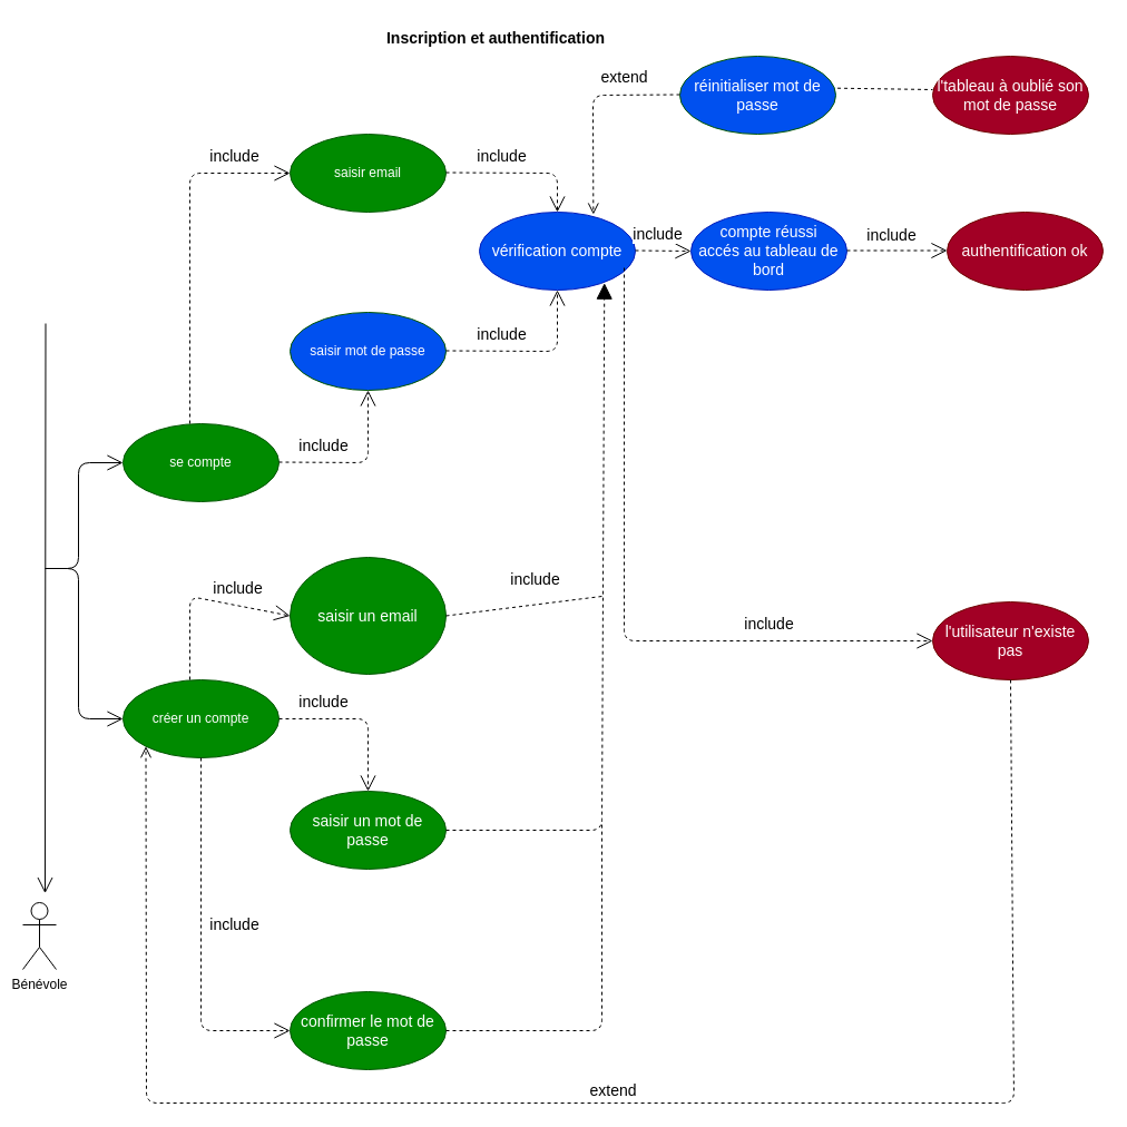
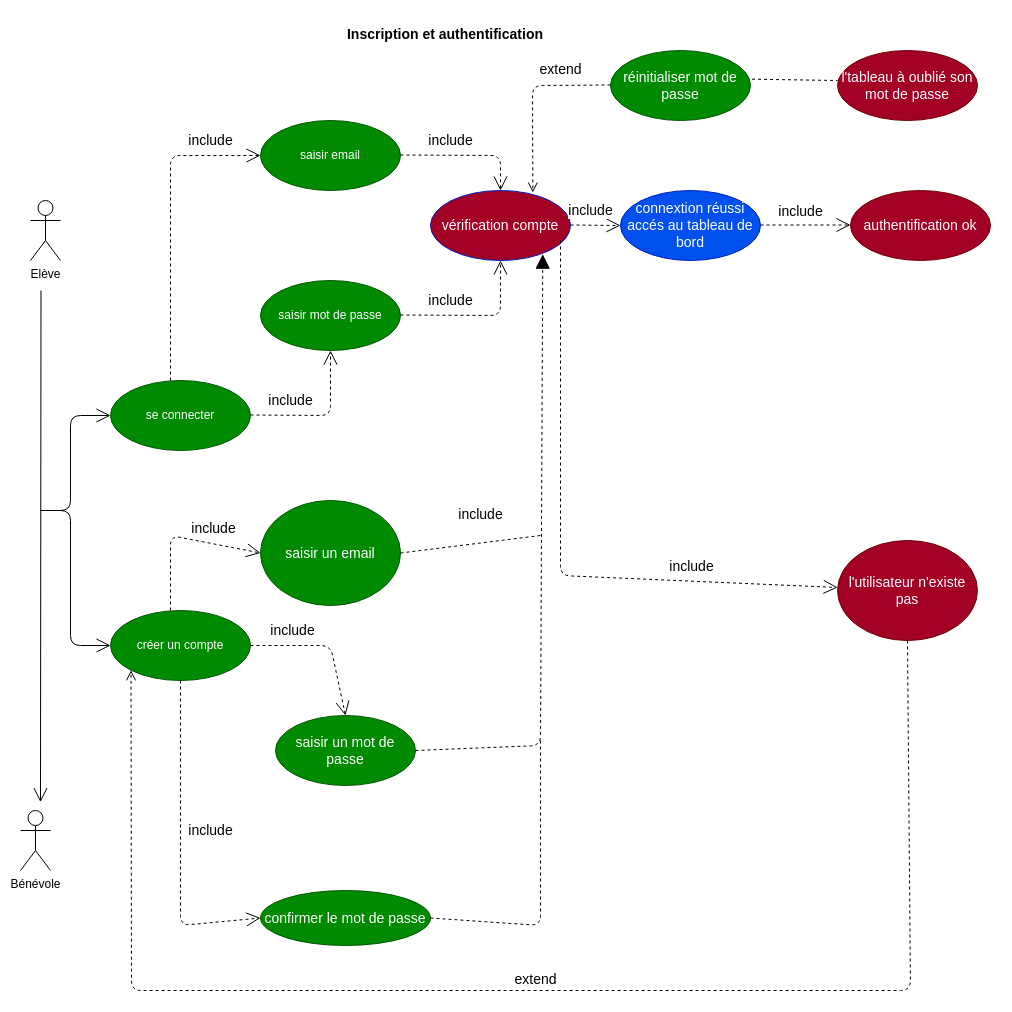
- <mxCell id="26" value="réinitialiser mot de passe" style="ellipse;whiteSpace=wrap;html=1;fontSize=14;fillColor=#0050ef;fontColor=#ffffff;strokeColor=#005700;" vertex="1" parent="1"><mxGeometry x="610" y="50" width="140" height="70" as="geometry" /></mxCell>
+ <mxCell id="26" value="réinitialiser mot de passe" style="ellipse;whiteSpace=wrap;html=1;fontSize=14;fillColor=#008a00;fontColor=#ffffff;strokeColor=#005700;" vertex="1" parent="1"><mxGeometry x="610" y="50" width="140" height="70" as="geometry" /></mxCell>
- <mxCell id="20" value="vérification compte" style="ellipse;whiteSpace=wrap;html=1;fontSize=14;fillColor=#0050ef;fontColor=#ffffff;strokeColor=#001DBC;" vertex="1" parent="1"><mxGeometry x="430" y="190" width="140" height="70" as="geometry" /></mxCell>
+ <mxCell id="20" value="vérification compte" style="ellipse;whiteSpace=wrap;html=1;fontSize=14;fillColor=#a20025;fontColor=#ffffff;strokeColor=#001DBC;" vertex="1" parent="1"><mxGeometry x="430" y="190" width="140" height="70" as="geometry" /></mxCell>
- <mxCell id="28" value="compte réussi&lt;br&gt;accés au tableau de bord" style="ellipse;whiteSpace=wrap;html=1;fontSize=14;fillColor=#0050ef;fontColor=#ffffff;strokeColor=#001DBC;" vertex="1" parent="1"><mxGeometry x="620" y="190" width="140" height="70" as="geometry" /></mxCell>
+ <mxCell id="28" value="connextion réussi&lt;br&gt;accés au tableau de bord" style="ellipse;whiteSpace=wrap;html=1;fontSize=14;fillColor=#0050ef;fontColor=#ffffff;strokeColor=#001DBC;" vertex="1" parent="1"><mxGeometry x="620" y="190" width="140" height="70" as="geometry" /></mxCell>
+ <mxCell id="6" value="Elève" style="shape=umlActor;verticalLabelPosition=bottom;verticalAlign=top;html=1;" vertex="1" parent="1"><mxGeometry x="30" y="200" width="30" height="60" as="geometry" /></mxCell>
- <mxCell id="11" value="saisir mot de passe" style="ellipse;whiteSpace=wrap;html=1;fillColor=#0050ef;fontColor=#ffffff;strokeColor=#005700;" vertex="1" parent="1"><mxGeometry x="260" y="280" width="140" height="70" as="geometry" /></mxCell>
+ <mxCell id="11" value="saisir mot de passe" style="ellipse;whiteSpace=wrap;html=1;fillColor=#008a00;fontColor=#ffffff;strokeColor=#005700;" vertex="1" parent="1"><mxGeometry x="260" y="280" width="140" height="70" as="geometry" /></mxCell>
- <mxCell id="4" value="se compte" style="ellipse;whiteSpace=wrap;html=1;fillColor=#008a00;fontColor=#ffffff;strokeColor=#005700;" vertex="1" parent="1"><mxGeometry x="110" y="380" width="140" height="70" as="geometry" /></mxCell>
+ <mxCell id="4" value="se connecter" style="ellipse;whiteSpace=wrap;html=1;fillColor=#008a00;fontColor=#ffffff;strokeColor=#005700;" vertex="1" parent="1"><mxGeometry x="110" y="380" width="140" height="70" as="geometry" /></mxCell>
- <mxCell id="24" value="l'utilisateur n'existe pas" style="ellipse;whiteSpace=wrap;html=1;fontSize=14;fillColor=#a20025;fontColor=#ffffff;strokeColor=#6F0000;" vertex="1" parent="1"><mxGeometry x="837" y="540" width="140" height="70" as="geometry" /></mxCell>
+ <mxCell id="24" value="l'utilisateur n'existe pas" style="ellipse;whiteSpace=wrap;html=1;fontSize=14;fillColor=#a20025;fontColor=#ffffff;strokeColor=#6F0000;" vertex="1" parent="1"><mxGeometry x="837" y="540" width="140" height="100" as="geometry" /></mxCell>
- <mxCell id="15" value="saisir un mot de passe" style="ellipse;whiteSpace=wrap;html=1;fontSize=14;fillColor=#008a00;fontColor=#ffffff;strokeColor=#005700;" vertex="1" parent="1"><mxGeometry x="260" y="710" width="140" height="70" as="geometry" /></mxCell>
+ <mxCell id="15" value="saisir un mot de passe" style="ellipse;whiteSpace=wrap;html=1;fontSize=14;fillColor=#008a00;fontColor=#ffffff;strokeColor=#005700;" vertex="1" parent="1"><mxGeometry x="275" y="715" width="140" height="70" as="geometry" /></mxCell>
- <mxCell id="16" value="confirmer le mot de passe" style="ellipse;whiteSpace=wrap;html=1;fontSize=14;fillColor=#008a00;fontColor=#ffffff;strokeColor=#005700;" vertex="1" parent="1"><mxGeometry x="260" y="890" width="140" height="70" as="geometry" /></mxCell>
+ <mxCell id="16" value="confirmer le mot de passe" style="ellipse;whiteSpace=wrap;html=1;fontSize=14;fillColor=#008a00;fontColor=#ffffff;strokeColor=#005700;" vertex="1" parent="1"><mxGeometry x="260" y="890" width="170" height="55" as="geometry" /></mxCell>
